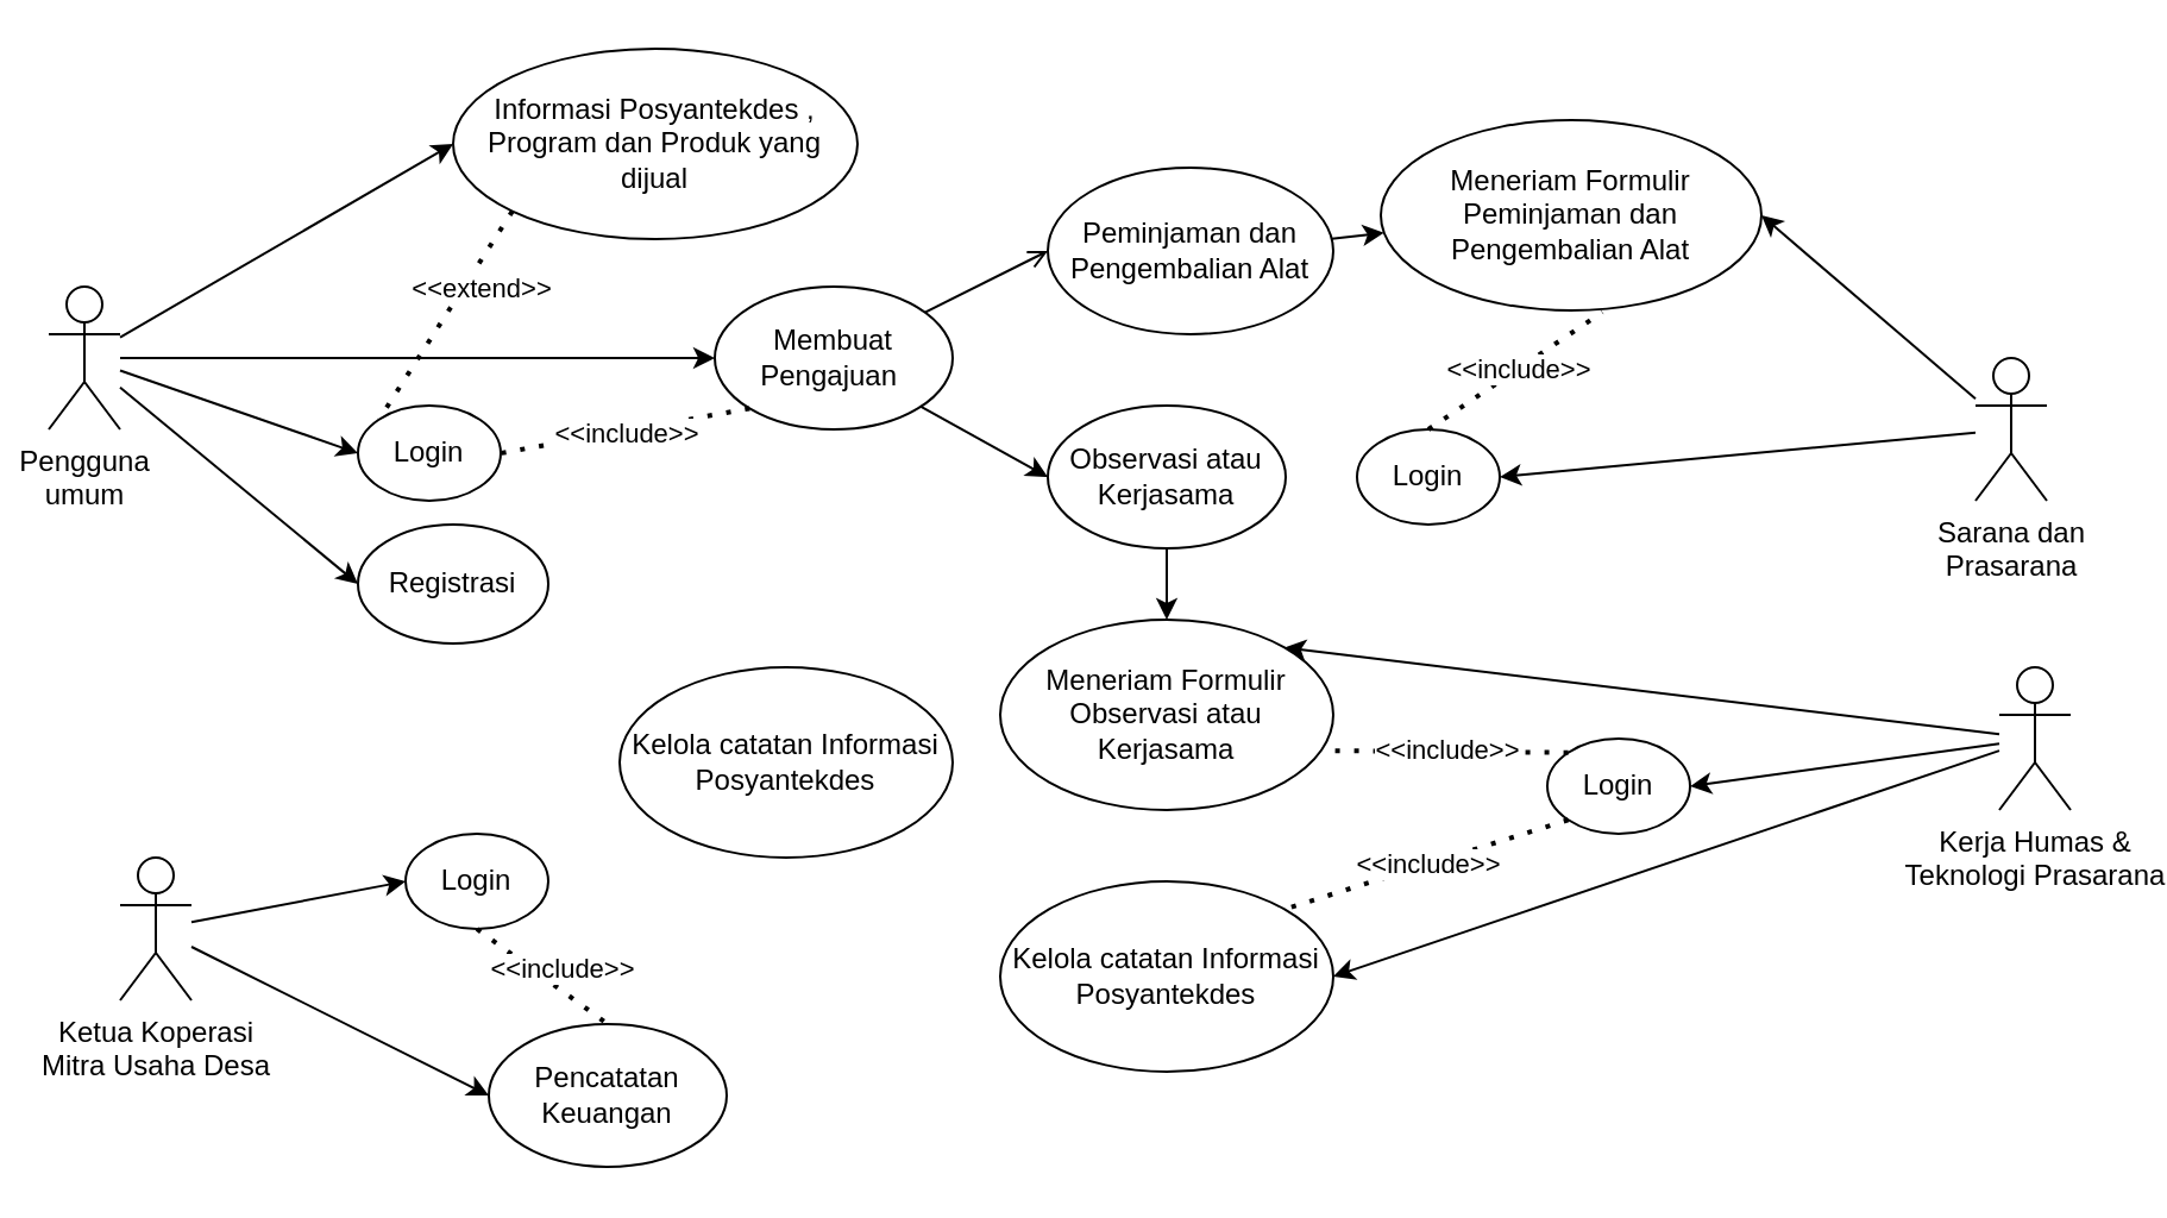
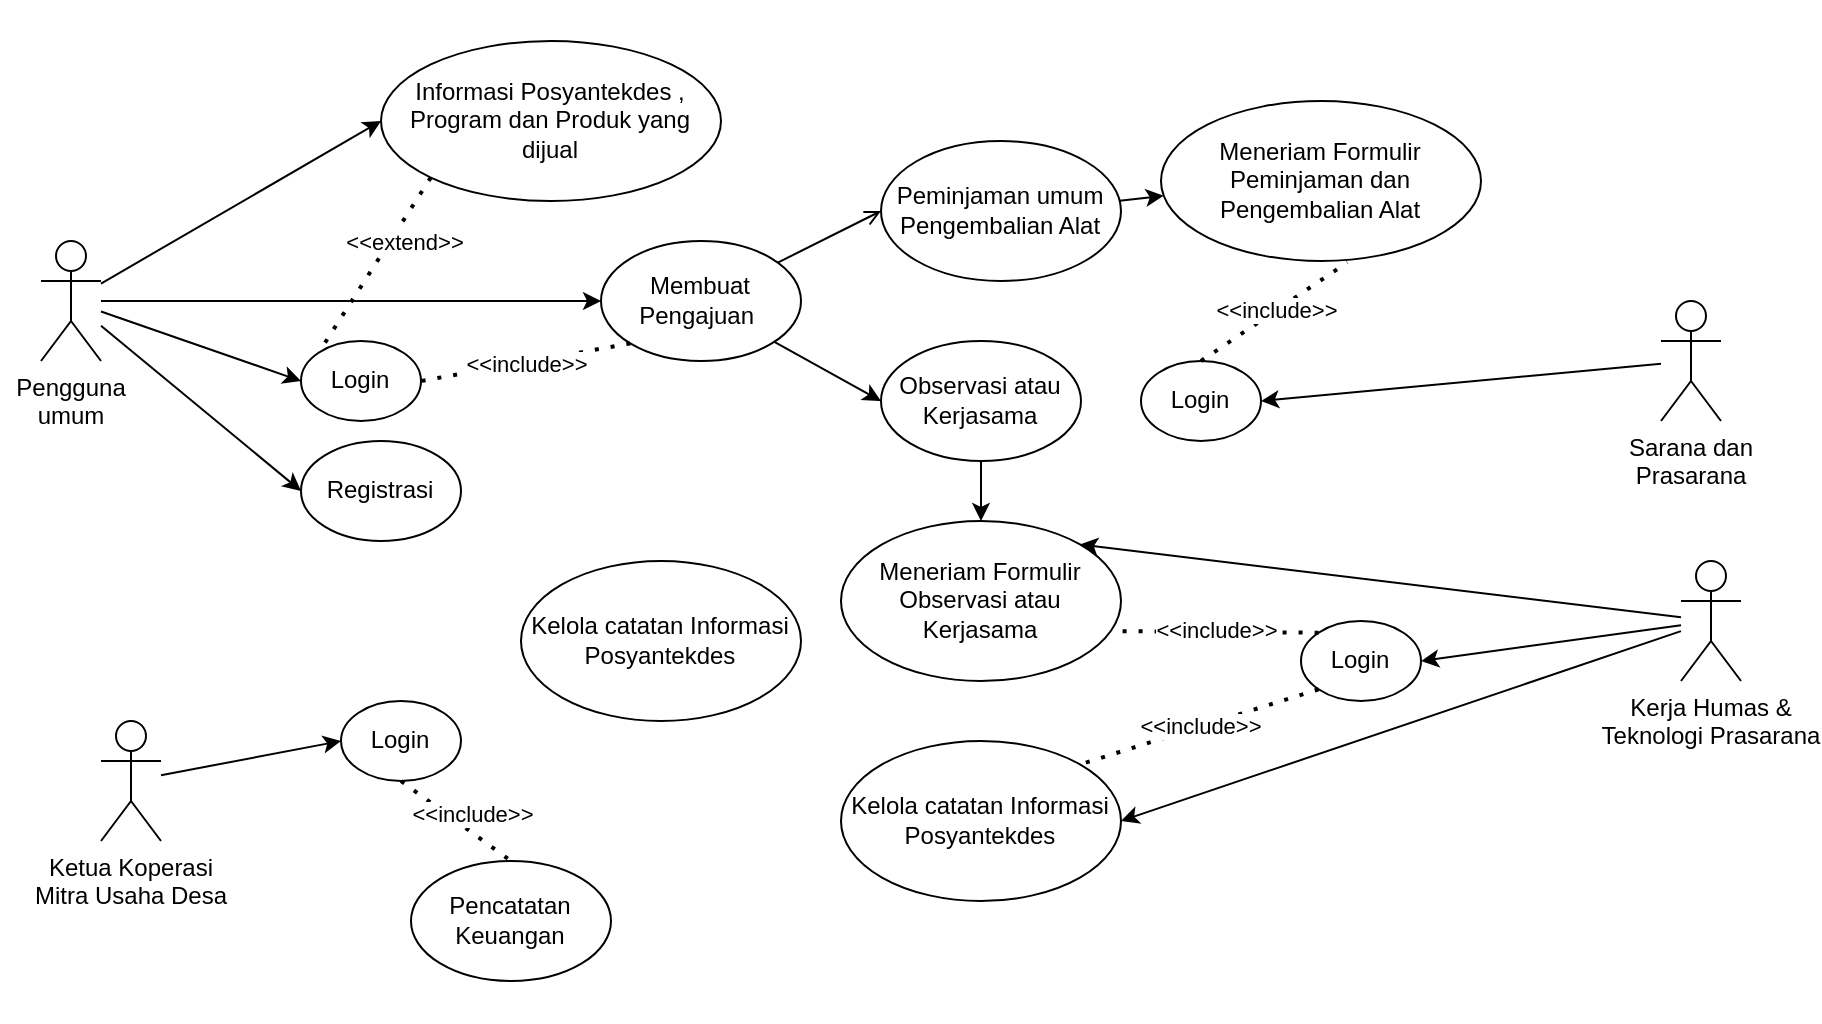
- <mxCell id="13" value="Peminjaman dan Pengembalian Alat" style="ellipse;whiteSpace=wrap;html=1;" vertex="1" parent="1"><mxGeometry x="440" y="70" width="120" height="70" as="geometry" /></mxCell>
+ <mxCell id="13" value="Peminjaman umum Pengembalian Alat" style="ellipse;whiteSpace=wrap;html=1;" vertex="1" parent="1"><mxGeometry x="440" y="70" width="120" height="70" as="geometry" /></mxCell>
- <mxCell id="17" style="edgeStyle=none;html=1;entryX=1;entryY=0.5;entryDx=0;entryDy=0;" edge="1" parent="1" source="18" target="19"><mxGeometry relative="1" as="geometry" /></mxCell>
- <mxCell id="39" style="edgeStyle=none;html=1;entryX=0;entryY=0.5;entryDx=0;entryDy=0;" edge="1" parent="1" source="41" target="42"><mxGeometry relative="1" as="geometry" /></mxCell>
